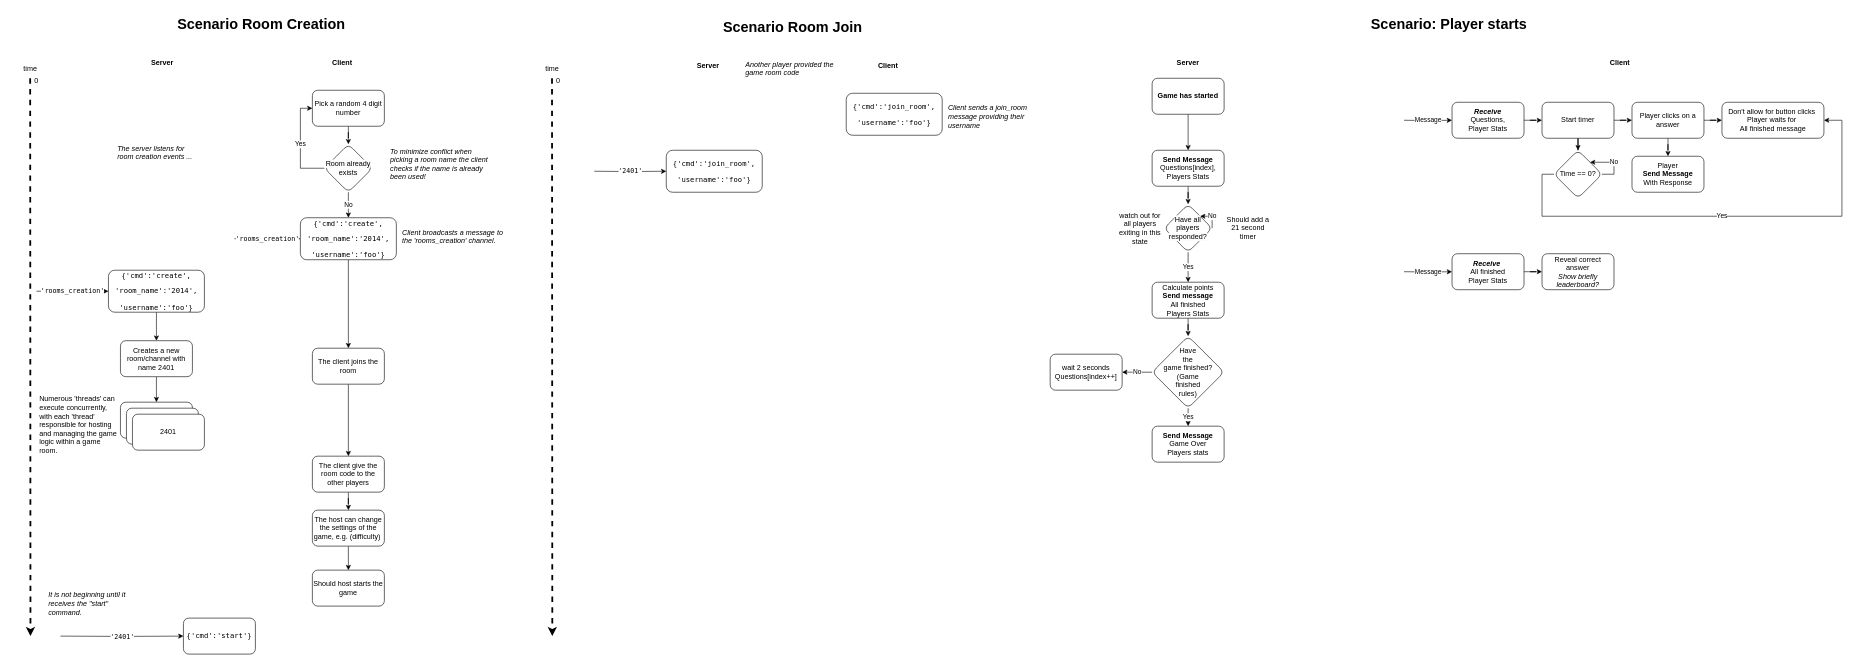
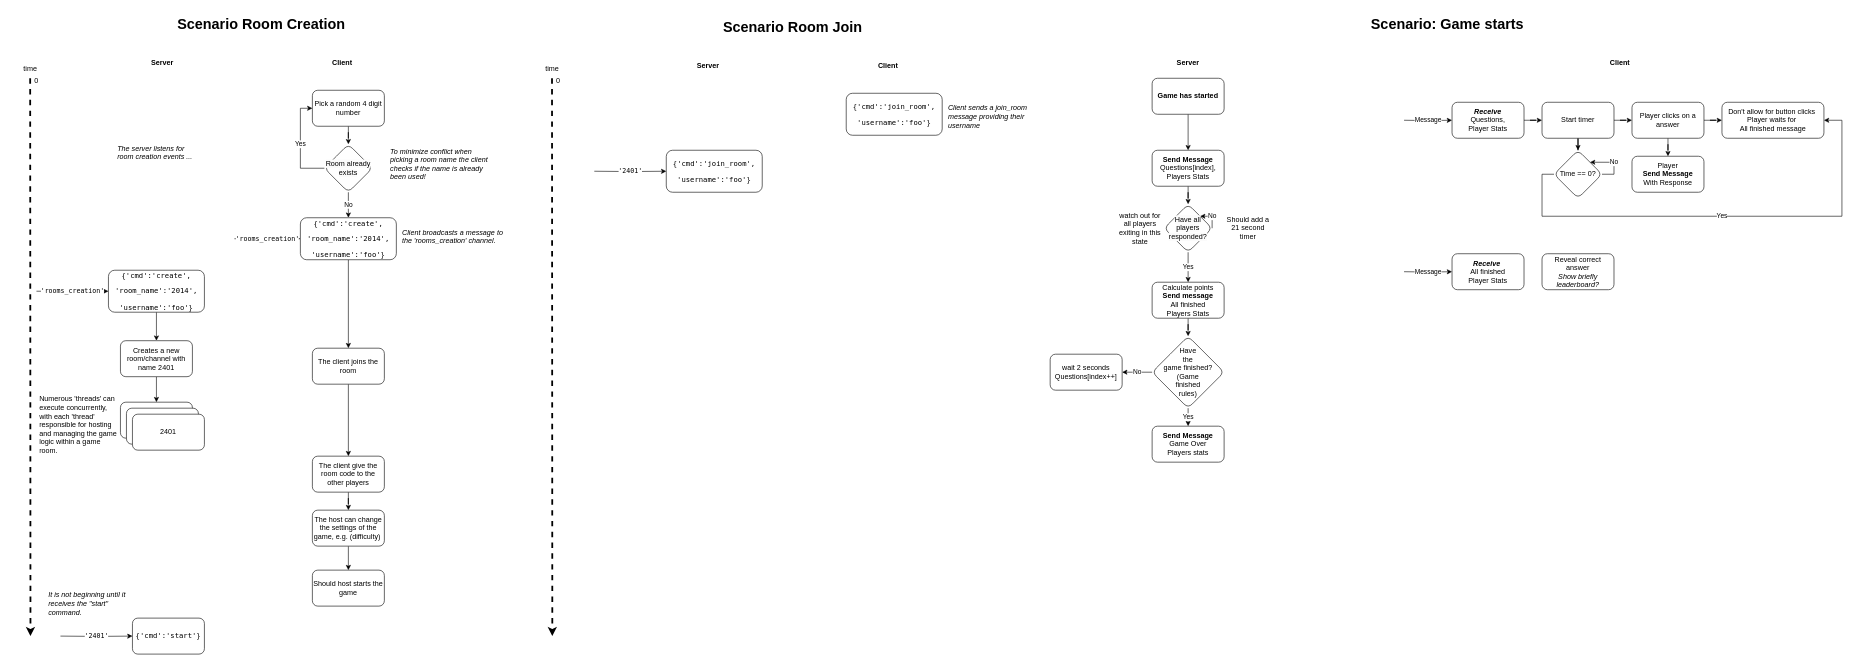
- <mxCell id="45" value="&lt;h1&gt;Scenario: Player starts&lt;/h1&gt;" style="text;html=1;strokeColor=none;fillColor=none;spacing=5;spacingTop=-20;whiteSpace=wrap;overflow=hidden;rounded=0;" parent="1" vertex="1"><mxGeometry x="2280" y="20" width="270" height="50" as="geometry" /></mxCell>
+ <mxCell id="45" value="&lt;h1&gt;Scenario: Game starts&lt;/h1&gt;" style="text;html=1;strokeColor=none;fillColor=none;spacing=5;spacingTop=-20;whiteSpace=wrap;overflow=hidden;rounded=0;" parent="1" vertex="1"><mxGeometry x="2280" y="20" width="270" height="50" as="geometry" /></mxCell>
- <mxCell id="85" value="&lt;i&gt;Another player provided the game room code&lt;/i&gt;" style="text;html=1;strokeColor=none;fillColor=none;spacing=0;spacingTop=0;whiteSpace=wrap;overflow=hidden;rounded=0;labelBorderColor=none;" parent="1" vertex="1"><mxGeometry x="1242" y="95" width="170" height="50" as="geometry" /></mxCell>
- <mxCell id="25" value="" style="edgeStyle=orthogonalEdgeStyle;rounded=0;orthogonalLoop=1;jettySize=auto;html=1;" parent="1" source="26" target="28" edge="1"><mxGeometry relative="1" as="geometry" /></mxCell>
- <mxCell id="79" value="&lt;pre&gt;{'cmd':'start'}&lt;/pre&gt;" style="rounded=1;whiteSpace=wrap;html=1;fontSize=12;glass=0;strokeWidth=1;shadow=0;" parent="1" vertex="1"><mxGeometry x="305" y="1030" width="120" height="60" as="geometry" /></mxCell>
+ <mxCell id="79" value="&lt;pre&gt;{'cmd':'start'}&lt;/pre&gt;" style="rounded=1;whiteSpace=wrap;html=1;fontSize=12;glass=0;strokeWidth=1;shadow=0;" parent="1" vertex="1"><mxGeometry x="220" y="1030" width="120" height="60" as="geometry" /></mxCell>
